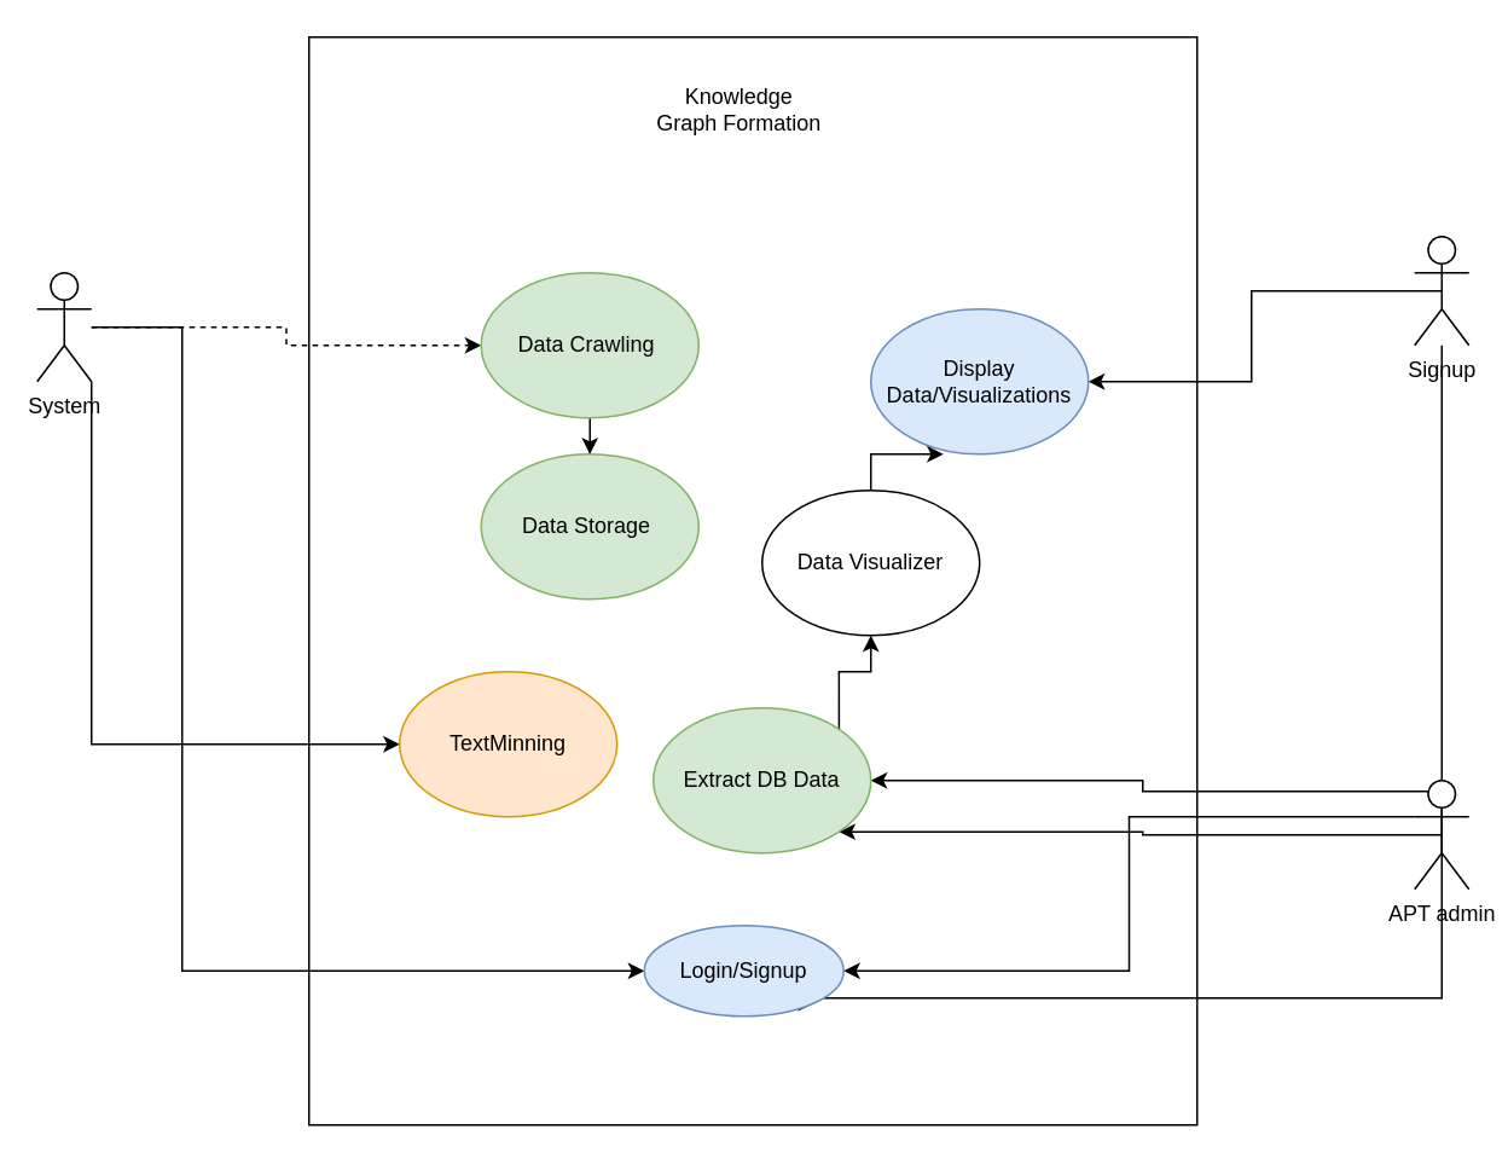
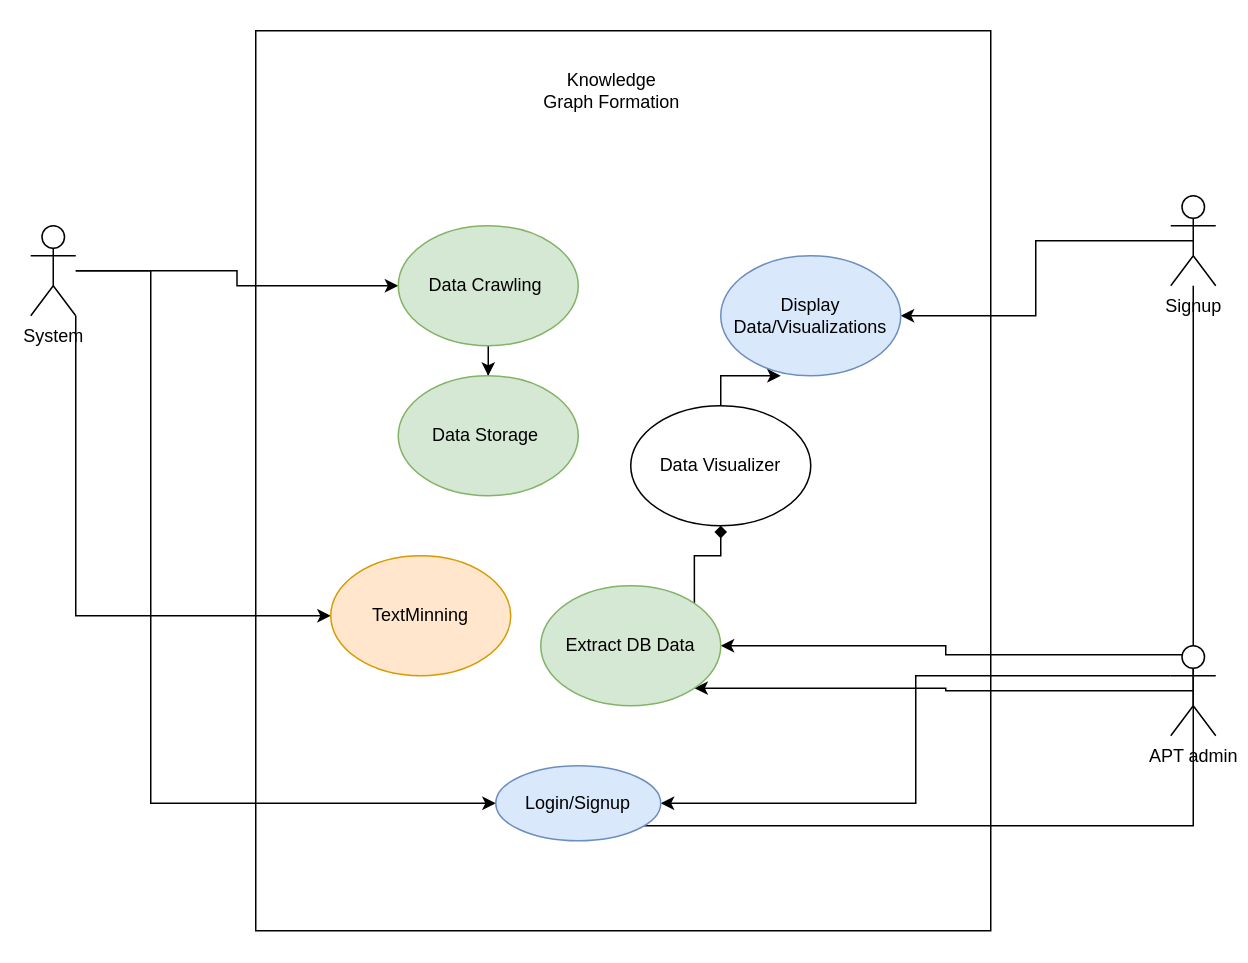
- <mxCell id="4" style="edgeStyle=orthogonalEdgeStyle;rounded=0;orthogonalLoop=1;jettySize=auto;html=1;dashed=1;" edge="1" parent="1" source="7" target="16"><mxGeometry relative="1" as="geometry" /></mxCell>
+ <mxCell id="4" style="edgeStyle=orthogonalEdgeStyle;rounded=0;orthogonalLoop=1;jettySize=auto;html=1;" edge="1" parent="1" source="7" target="16"><mxGeometry relative="1" as="geometry" /></mxCell>
- <mxCell id="19" style="edgeStyle=orthogonalEdgeStyle;rounded=0;orthogonalLoop=1;jettySize=auto;html=1;exitX=1;exitY=0;exitDx=0;exitDy=0;entryX=0.5;entryY=1;entryDx=0;entryDy=0;" edge="1" parent="1" source="20" target="21"><mxGeometry relative="1" as="geometry" /></mxCell>
+ <mxCell id="19" style="edgeStyle=orthogonalEdgeStyle;rounded=0;orthogonalLoop=1;jettySize=auto;html=1;exitX=1;exitY=0;exitDx=0;exitDy=0;entryX=0.5;entryY=1;entryDx=0;entryDy=0;endArrow=diamond;" edge="1" parent="1" source="20" target="21"><mxGeometry relative="1" as="geometry" /></mxCell>
- <mxCell id="18" value="Login/Signup" style="ellipse;whiteSpace=wrap;html=1;fillColor=#dae8fc;strokeColor=#6c8ebf;" vertex="1" parent="1"><mxGeometry x="355" y="510" width="110" height="50" as="geometry" /></mxCell>
+ <mxCell id="18" value="Login/Signup" style="ellipse;whiteSpace=wrap;html=1;fillColor=#dae8fc;strokeColor=#6c8ebf;" vertex="1" parent="1"><mxGeometry x="330" y="510" width="110" height="50" as="geometry" /></mxCell>
